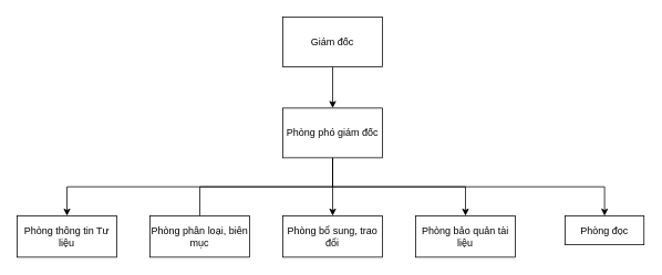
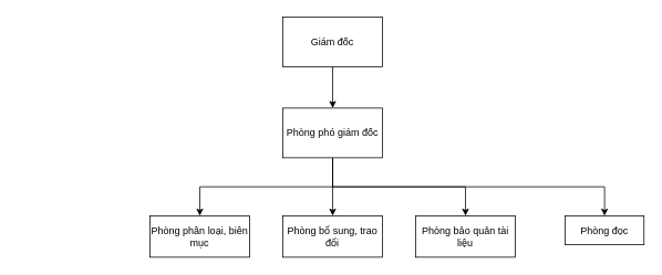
- <mxCell id="8" style="edgeStyle=orthogonalEdgeStyle;rounded=0;orthogonalLoop=1;jettySize=auto;html=1;exitX=0.5;exitY=1;exitDx=0;exitDy=0;entryX=0.5;entryY=0;entryDx=0;entryDy=0;" parent="1" source="9" target="14" edge="1"><mxGeometry relative="1" as="geometry" /></mxCell>
- <mxCell id="5" style="edgeStyle=orthogonalEdgeStyle;rounded=0;orthogonalLoop=1;jettySize=auto;html=1;exitX=0.5;exitY=1;exitDx=0;exitDy=0;entryX=0.5;entryY=0;entryDx=0;entryDy=0;endArrow=none;" parent="1" source="9" target="11" edge="1"><mxGeometry relative="1" as="geometry" /></mxCell>
+ <mxCell id="5" style="edgeStyle=orthogonalEdgeStyle;rounded=0;orthogonalLoop=1;jettySize=auto;html=1;exitX=0.5;exitY=1;exitDx=0;exitDy=0;entryX=0.5;entryY=0;entryDx=0;entryDy=0;" parent="1" source="9" target="11" edge="1"><mxGeometry relative="1" as="geometry" /></mxCell>
- <mxCell id="14" value="Phòng thông tin Tư liệu" style="rounded=0;whiteSpace=wrap;html=1;" parent="1" vertex="1"><mxGeometry x="20" y="260" width="120" height="50" as="geometry" /></mxCell>
